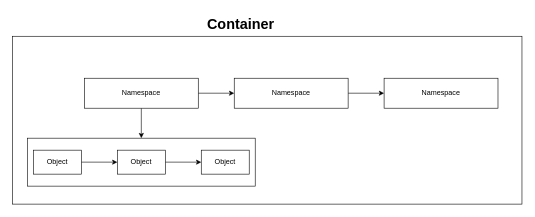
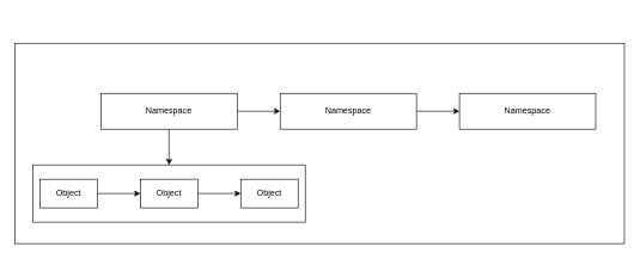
- <mxCell id="15" value="&lt;h1&gt;Container&lt;/h1&gt;" style="text;html=1;strokeColor=none;fillColor=none;spacing=5;spacingTop=-20;whiteSpace=wrap;overflow=hidden;rounded=0;shadow=0;" vertex="1" parent="1"><mxGeometry x="340" width="120" height="40" as="geometry" y="20" /></mxCell>
